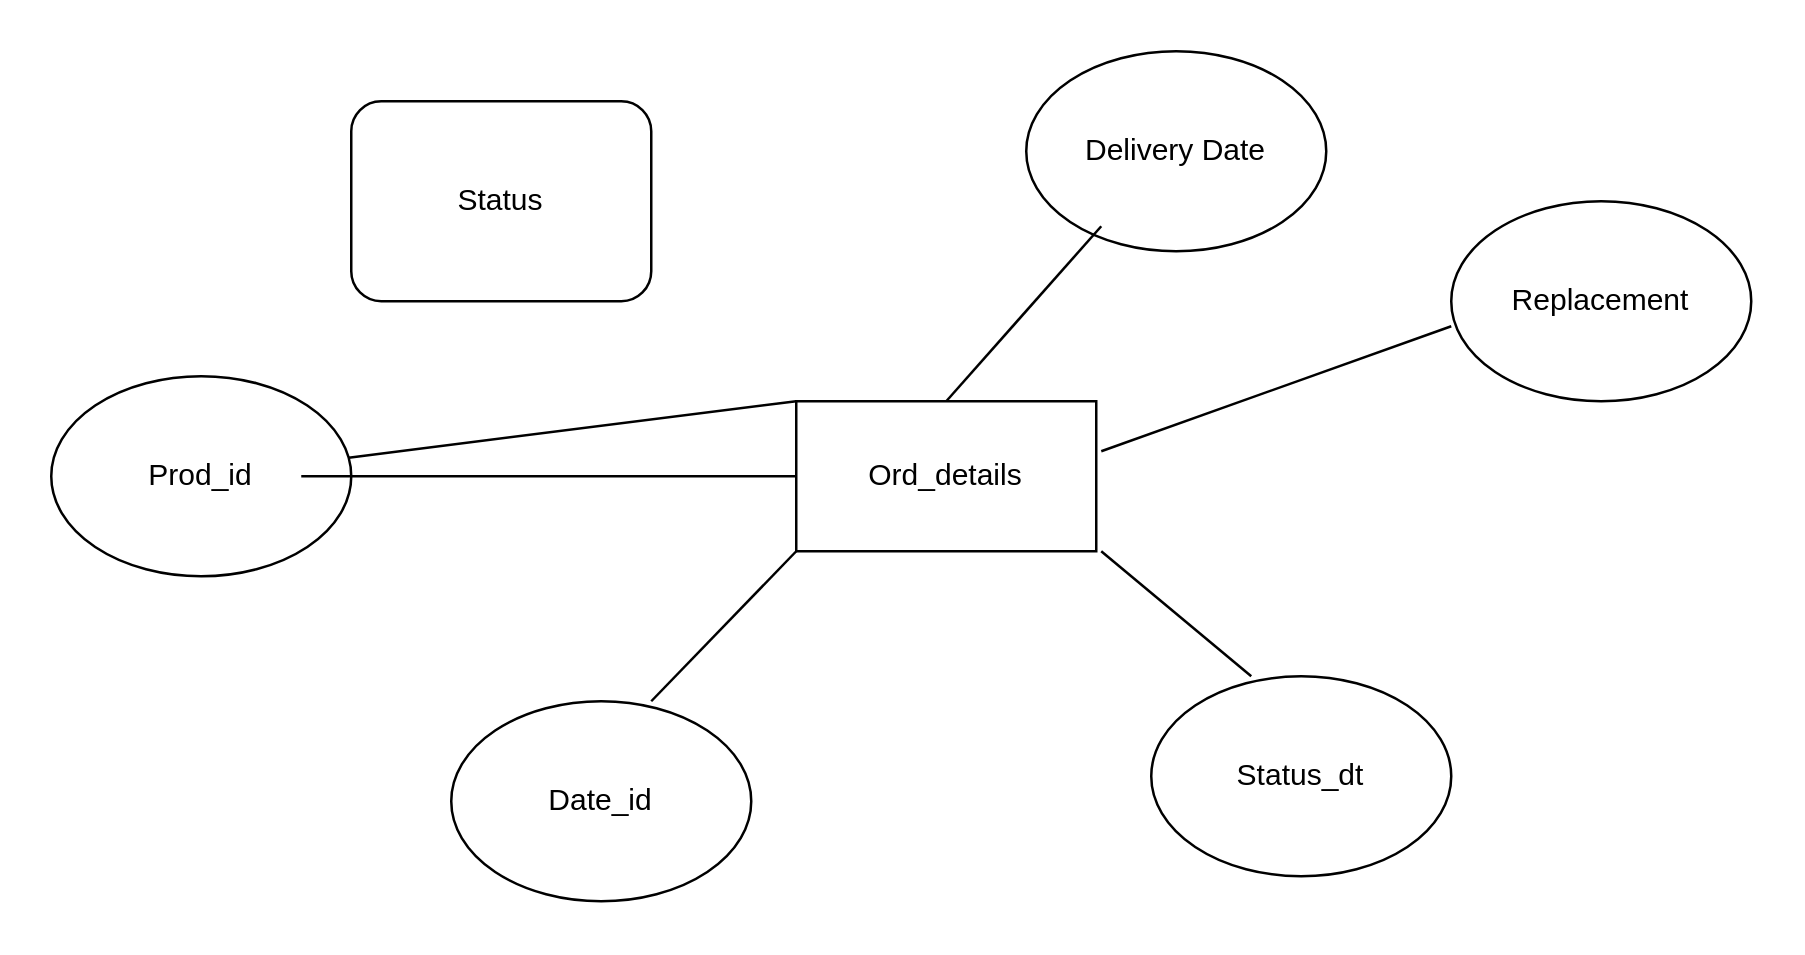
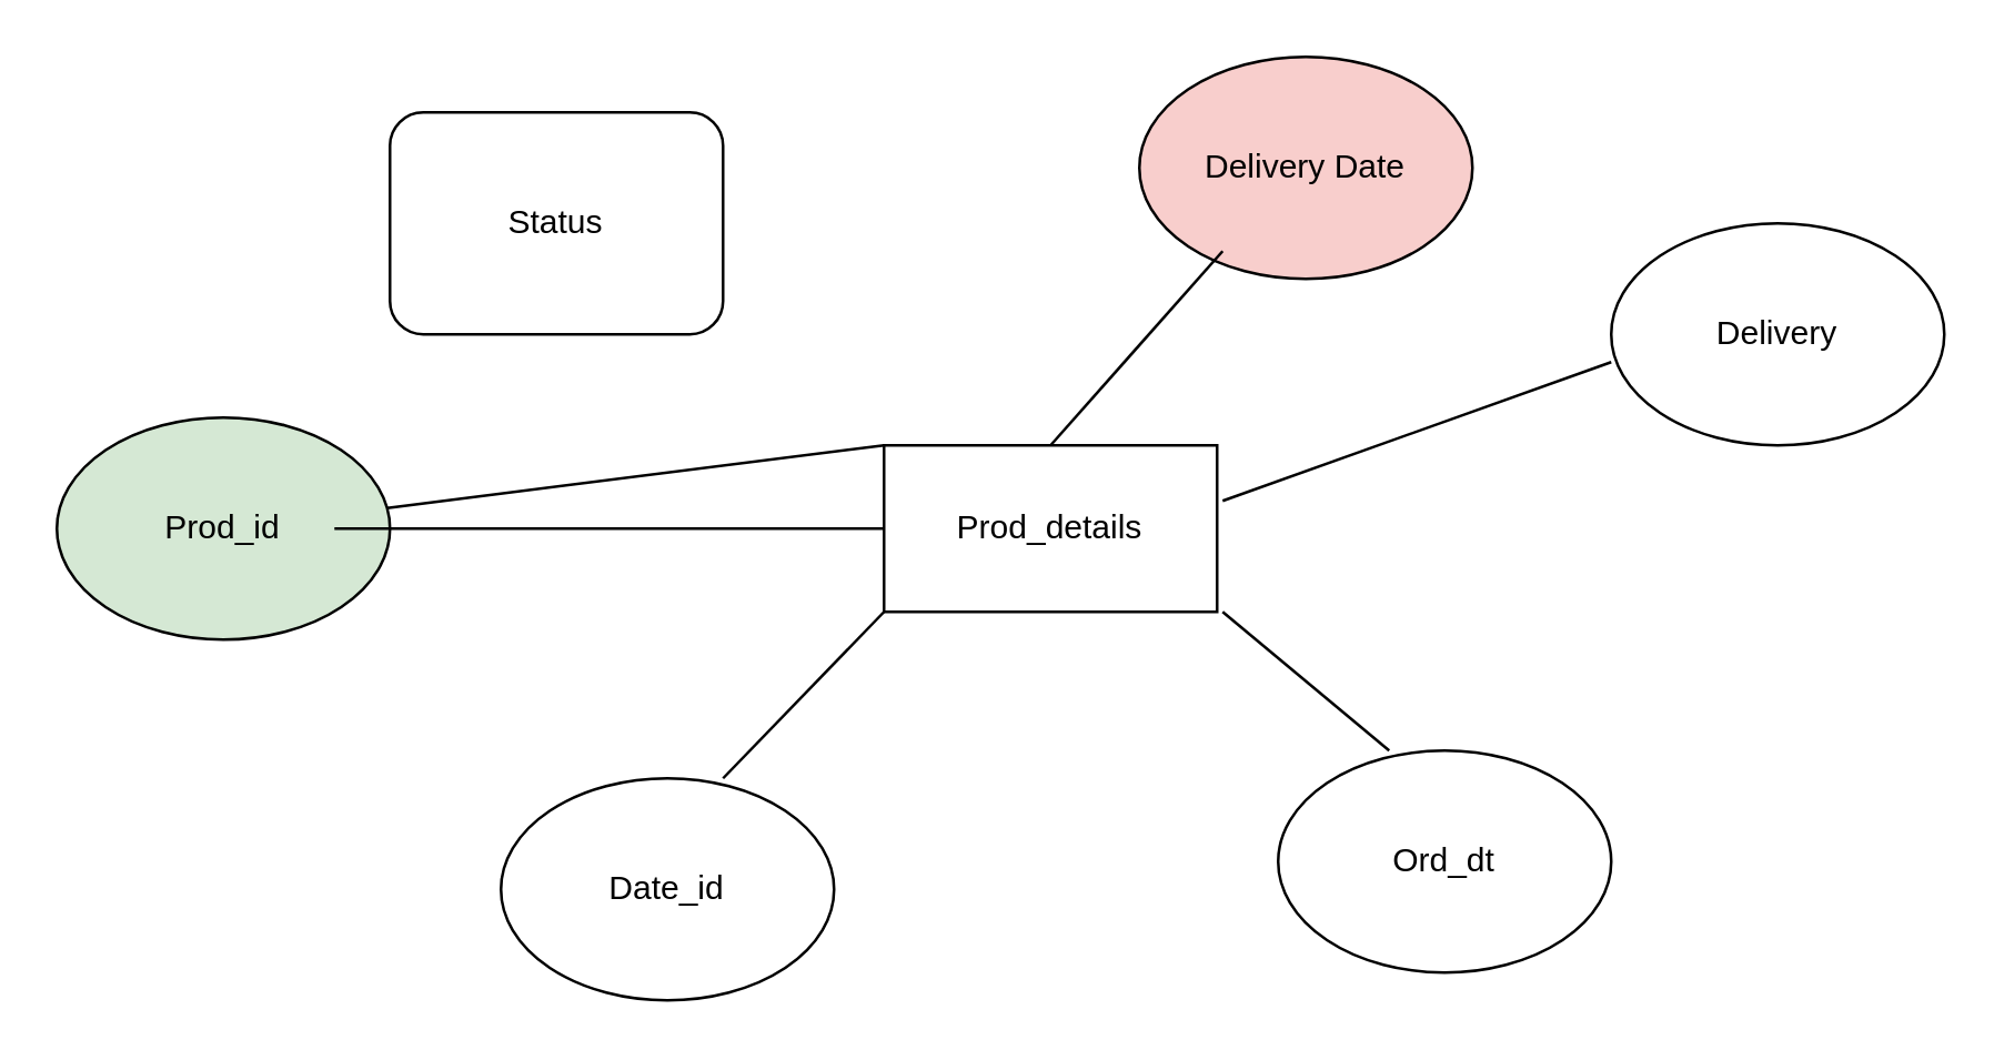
- <mxCell id="4" value="Delivery Date" style="ellipse;whiteSpace=wrap;html=1;" parent="1" vertex="1"><mxGeometry x="410" y="20" width="120" height="80" as="geometry" /></mxCell>
+ <mxCell id="4" value="Delivery Date" style="ellipse;whiteSpace=wrap;html=1;fillColor=#f8cecc;" parent="1" vertex="1"><mxGeometry x="410" y="20" width="120" height="80" as="geometry" /></mxCell>
- <mxCell id="5" value="Replacement" style="ellipse;whiteSpace=wrap;html=1;" parent="1" vertex="1"><mxGeometry x="580" y="80" width="120" height="80" as="geometry" /></mxCell>
+ <mxCell id="5" value="Delivery" style="ellipse;whiteSpace=wrap;html=1;" parent="1" vertex="1"><mxGeometry x="580" y="80" width="120" height="80" as="geometry" /></mxCell>
- <mxCell id="3" value="Prod_id" style="ellipse;whiteSpace=wrap;html=1;" parent="1" vertex="1"><mxGeometry x="20" y="150" width="120" height="80" as="geometry" /></mxCell>
+ <mxCell id="3" value="Prod_id" style="ellipse;whiteSpace=wrap;html=1;fillColor=#d5e8d4;" parent="1" vertex="1"><mxGeometry x="20" y="150" width="120" height="80" as="geometry" /></mxCell>
- <mxCell id="2" value="Ord_details" style="rounded=0;whiteSpace=wrap;html=1;" parent="1" vertex="1"><mxGeometry x="318" y="160" width="120" height="60" as="geometry" /></mxCell>
+ <mxCell id="2" value="Prod_details" style="rounded=0;whiteSpace=wrap;html=1;" parent="1" vertex="1"><mxGeometry x="318" y="160" width="120" height="60" as="geometry" /></mxCell>
- <mxCell id="6" value="Status_dt" style="ellipse;whiteSpace=wrap;html=1;" parent="1" vertex="1"><mxGeometry x="460" y="270" width="120" height="80" as="geometry" /></mxCell>
+ <mxCell id="6" value="Ord_dt" style="ellipse;whiteSpace=wrap;html=1;" parent="1" vertex="1"><mxGeometry x="460" y="270" width="120" height="80" as="geometry" /></mxCell>
